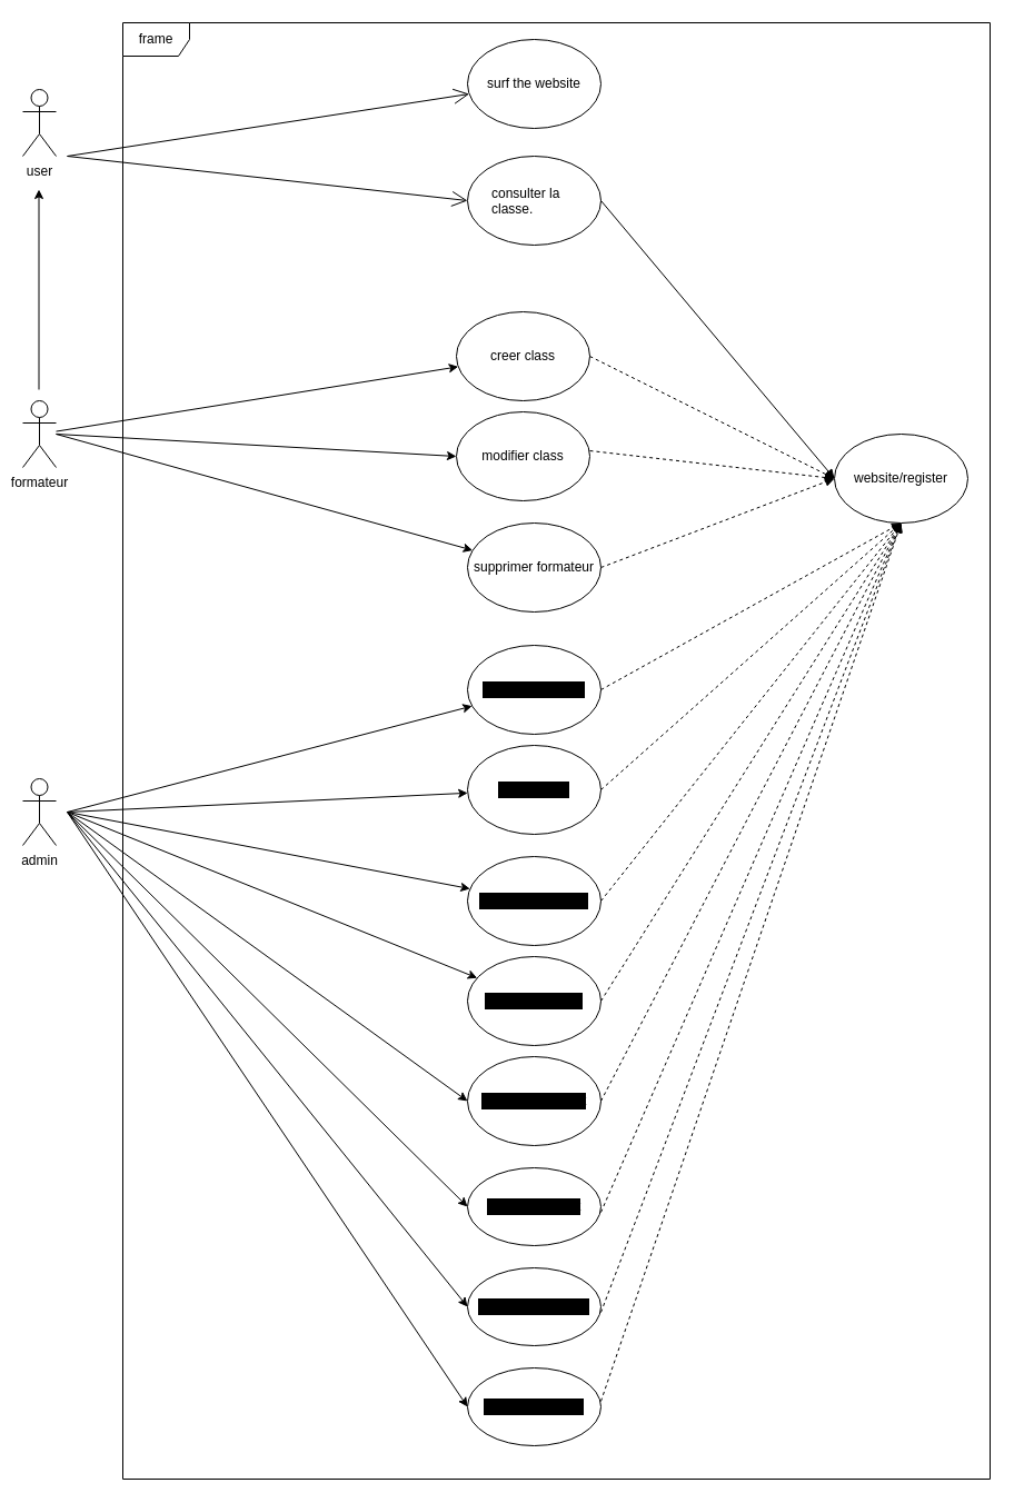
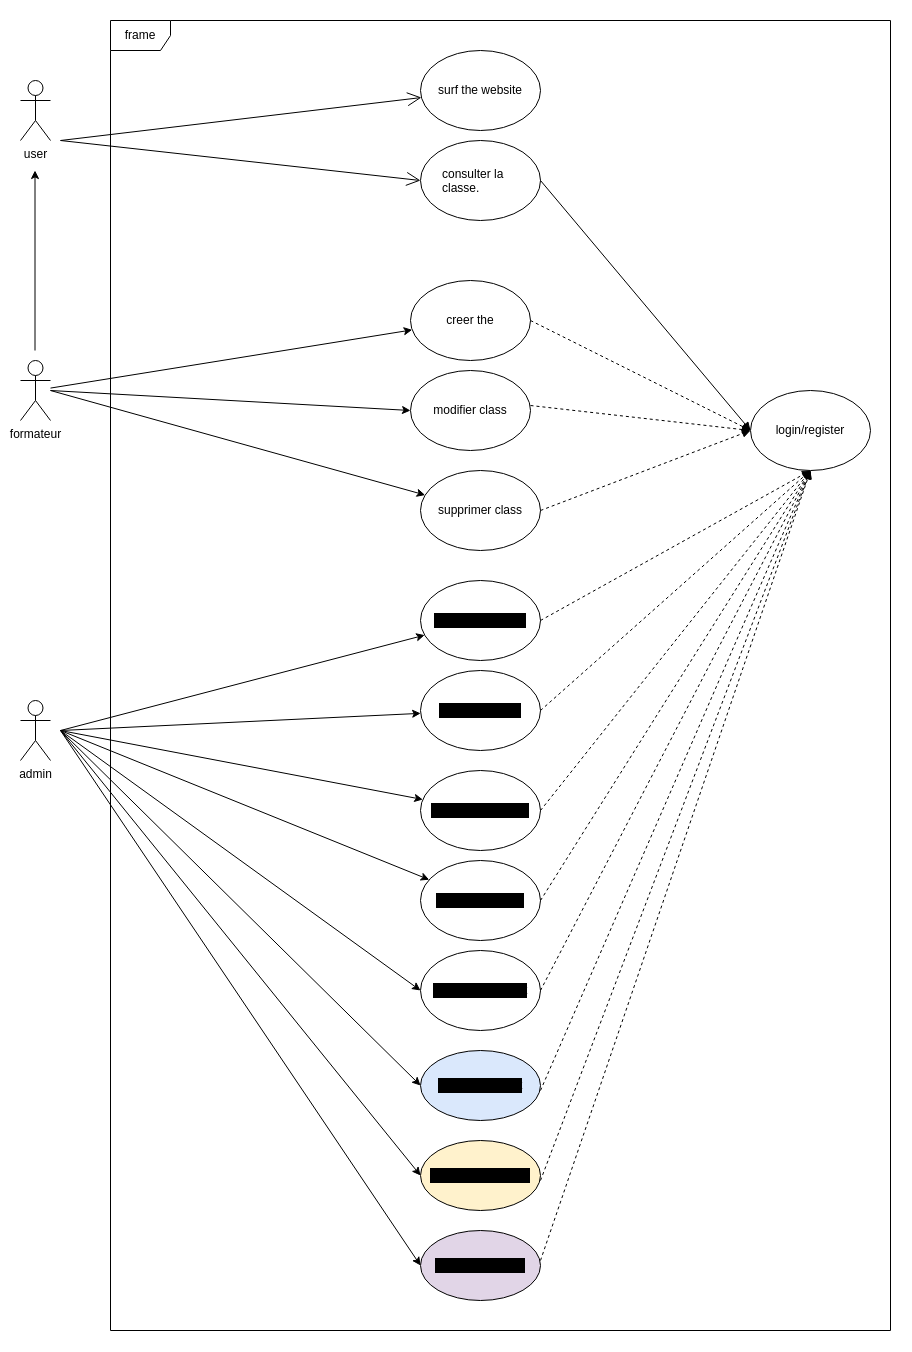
- <mxCell id="7" value="surf the website" style="ellipse;whiteSpace=wrap;html=1;" vertex="1" parent="1"><mxGeometry x="420" y="35" width="120" height="80" as="geometry" /></mxCell>
+ <mxCell id="7" value="surf the website" style="ellipse;whiteSpace=wrap;html=1;" vertex="1" parent="1"><mxGeometry x="420" y="50" width="120" height="80" as="geometry" /></mxCell>
- <mxCell id="15" value="creer class" style="ellipse;whiteSpace=wrap;html=1;" vertex="1" parent="1"><mxGeometry x="410" y="280" width="120" height="80" as="geometry" /></mxCell>
+ <mxCell id="15" value="creer the" style="ellipse;whiteSpace=wrap;html=1;" vertex="1" parent="1"><mxGeometry x="410" y="280" width="120" height="80" as="geometry" /></mxCell>
- <mxCell id="11" value="website/register" style="ellipse;whiteSpace=wrap;html=1;" vertex="1" parent="1"><mxGeometry x="750" y="390" width="120" height="80" as="geometry" /></mxCell>
+ <mxCell id="11" value="login/register" style="ellipse;whiteSpace=wrap;html=1;" vertex="1" parent="1"><mxGeometry x="750" y="390" width="120" height="80" as="geometry" /></mxCell>
- <mxCell id="19" value="supprimer formateur" style="ellipse;whiteSpace=wrap;html=1;" vertex="1" parent="1"><mxGeometry x="420" y="470" width="120" height="80" as="geometry" /></mxCell>
+ <mxCell id="19" value="supprimer class" style="ellipse;whiteSpace=wrap;html=1;" vertex="1" parent="1"><mxGeometry x="420" y="470" width="120" height="80" as="geometry" /></mxCell>
- <mxCell id="26" value="creer delete" style="ellipse;whiteSpace=wrap;html=1;labelBackgroundColor=#000000;" vertex="1" parent="1"><mxGeometry x="420" y="670" width="120" height="80" as="geometry" /></mxCell>
+ <mxCell id="26" value="creer formateur" style="ellipse;whiteSpace=wrap;html=1;labelBackgroundColor=#000000;" vertex="1" parent="1"><mxGeometry x="420" y="670" width="120" height="80" as="geometry" /></mxCell>
- <mxCell id="33" value="creer apprenant" style="ellipse;whiteSpace=wrap;html=1;labelBackgroundColor=#000000;" vertex="1" parent="1"><mxGeometry x="420" y="1050" width="120" height="70" as="geometry" /></mxCell>
+ <mxCell id="33" value="creer apprenant" style="ellipse;whiteSpace=wrap;html=1;labelBackgroundColor=#000000;fillColor=#dae8fc;" vertex="1" parent="1"><mxGeometry x="420" y="1050" width="120" height="70" as="geometry" /></mxCell>
- <mxCell id="35" value="modifier apprenant" style="ellipse;whiteSpace=wrap;html=1;labelBackgroundColor=#000000;" vertex="1" parent="1"><mxGeometry x="420" y="1140" width="120" height="70" as="geometry" /></mxCell>
+ <mxCell id="35" value="modifier apprenant" style="ellipse;whiteSpace=wrap;html=1;labelBackgroundColor=#000000;fillColor=#fff2cc;" vertex="1" parent="1"><mxGeometry x="420" y="1140" width="120" height="70" as="geometry" /></mxCell>
- <mxCell id="37" value="delete apprenant" style="ellipse;whiteSpace=wrap;html=1;labelBackgroundColor=#000000;" vertex="1" parent="1"><mxGeometry x="420" y="1230" width="120" height="70" as="geometry" /></mxCell>
+ <mxCell id="37" value="delete apprenant" style="ellipse;whiteSpace=wrap;html=1;labelBackgroundColor=#000000;fillColor=#e1d5e7;" vertex="1" parent="1"><mxGeometry x="420" y="1230" width="120" height="70" as="geometry" /></mxCell>
